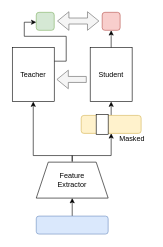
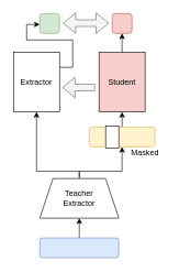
- <mxCell id="6" value="Teacher" style="rounded=0;whiteSpace=wrap;html=1;" parent="1" vertex="1"><mxGeometry x="20" y="79" width="70" height="90" as="geometry" /></mxCell>
+ <mxCell id="6" value="Extractor" style="rounded=0;whiteSpace=wrap;html=1;" parent="1" vertex="1"><mxGeometry x="20" y="79" width="70" height="90" as="geometry" /></mxCell>
- <mxCell id="8" value="Student" style="rounded=0;whiteSpace=wrap;html=1;" parent="1" vertex="1"><mxGeometry x="150" y="79" width="70" height="90" as="geometry" /></mxCell>
+ <mxCell id="8" value="Student" style="rounded=0;whiteSpace=wrap;html=1;fillColor=#f8cecc;" parent="1" vertex="1"><mxGeometry x="150" y="79" width="70" height="90" as="geometry" /></mxCell>
- <mxCell id="12" value="Feature&lt;div&gt;Extractor&lt;/div&gt;" style="shape=trapezoid;perimeter=trapezoidPerimeter;whiteSpace=wrap;html=1;fixedSize=1;" vertex="1" parent="1"><mxGeometry x="60" y="270" width="120" height="60" as="geometry" /></mxCell>
+ <mxCell id="12" value="Teacher&lt;div&gt;Extractor&lt;/div&gt;" style="shape=trapezoid;perimeter=trapezoidPerimeter;whiteSpace=wrap;html=1;fixedSize=1;" vertex="1" parent="1"><mxGeometry x="60" y="270" width="120" height="60" as="geometry" /></mxCell>
